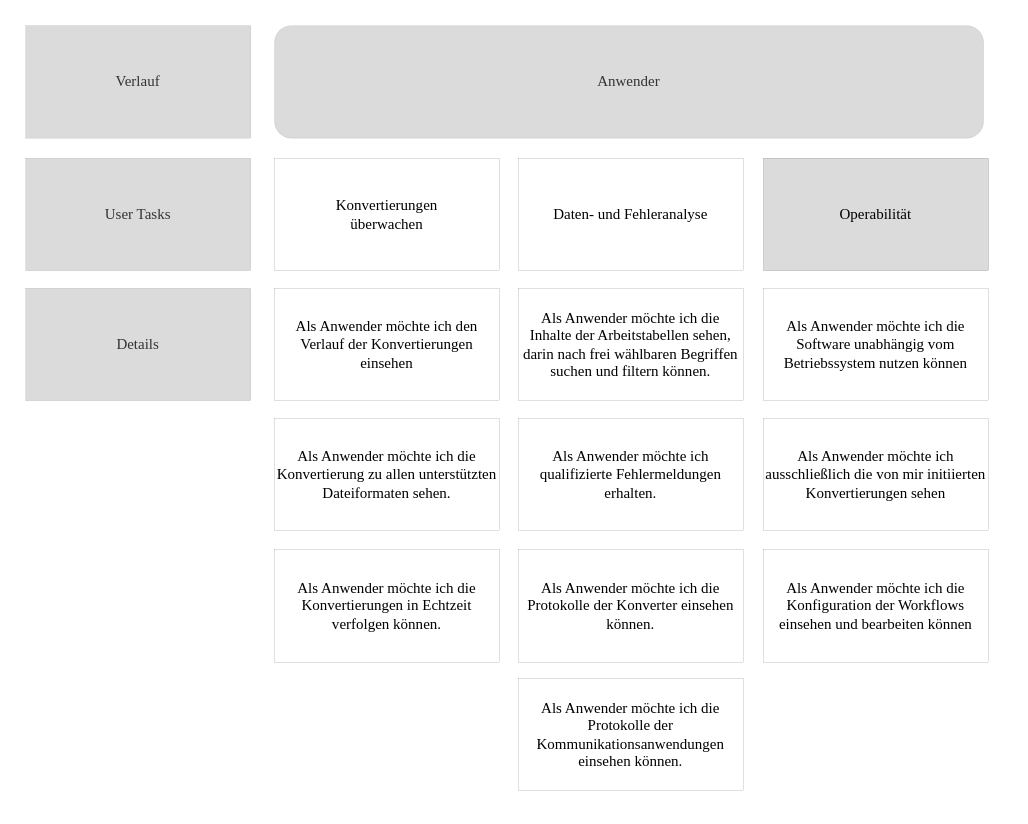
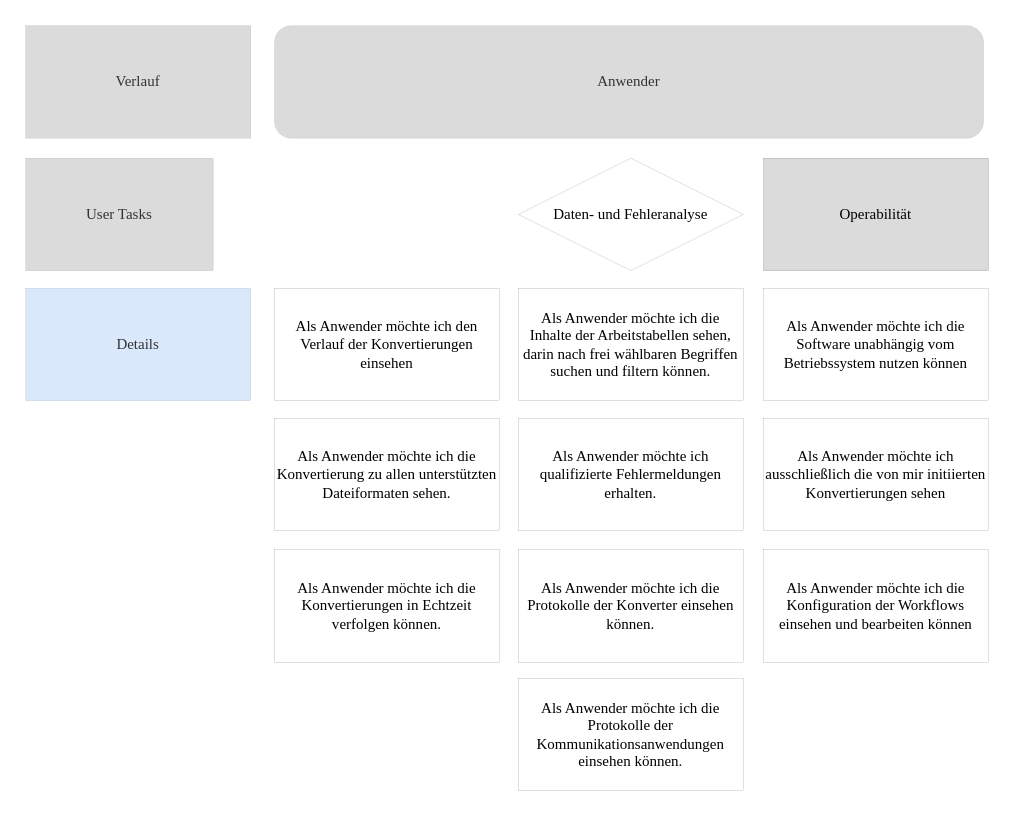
- <mxCell id="3" value="User Tasks" style="rounded=0;whiteSpace=wrap;html=1;fontFamily=Times New Roman;fillColor=#DBDBDB;fontColor=#333333;strokeColor=#666666;fontSize=12;strokeWidth=0;" parent="1" vertex="1"><mxGeometry x="20" y="126" width="180" height="90" as="geometry" /></mxCell>
+ <mxCell id="3" value="User Tasks" style="rounded=0;whiteSpace=wrap;html=1;fontFamily=Times New Roman;fillColor=#DBDBDB;fontColor=#333333;strokeColor=#666666;fontSize=12;strokeWidth=0;" parent="1" vertex="1"><mxGeometry x="20" y="126" width="150" height="90" as="geometry" /></mxCell>
- <mxCell id="6" value="&lt;p style=&quot;font-size: 12px;&quot;&gt;Konvertierungen&lt;br style=&quot;font-size: 12px;&quot;&gt;&lt;span style=&quot;font-size: 12px;&quot;&gt;überwachen&lt;/span&gt;&lt;/p&gt;" style="rounded=0;whiteSpace=wrap;html=1;fontFamily=Times New Roman;fontSize=12;strokeWidth=0;" parent="1" vertex="1"><mxGeometry x="219" y="126" width="180" height="90" as="geometry" /></mxCell>
- <mxCell id="7" value="&lt;p style=&quot;font-size: 12px;&quot;&gt;Daten- und Fehleranalyse&lt;br style=&quot;font-size: 12px;&quot;&gt;&lt;/p&gt;" style="rounded=0;whiteSpace=wrap;html=1;fontFamily=Times New Roman;fontSize=12;strokeWidth=0;" parent="1" vertex="1"><mxGeometry x="414" y="126" width="180" height="90" as="geometry" /></mxCell>
+ <mxCell id="7" value="&lt;p style=&quot;font-size: 12px;&quot;&gt;Daten- und Fehleranalyse&lt;br style=&quot;font-size: 12px;&quot;&gt;&lt;/p&gt;" style="rhombus;whiteSpace=wrap;html=1;fontFamily=Times New Roman;fontSize=12;strokeWidth=0;" parent="1" vertex="1"><mxGeometry x="414" y="126" width="180" height="90" as="geometry" /></mxCell>
- <mxCell id="4" value="Details" style="rounded=0;whiteSpace=wrap;html=1;fontFamily=Times New Roman;fillColor=#DBDBDB;fontColor=#333333;strokeColor=#666666;fontSize=12;strokeWidth=0;" parent="1" vertex="1"><mxGeometry x="20" y="230" width="180" height="90" as="geometry" /></mxCell>
+ <mxCell id="4" value="Details" style="rounded=0;whiteSpace=wrap;html=1;fontFamily=Times New Roman;fillColor=#dae8fc;fontColor=#333333;strokeColor=#666666;fontSize=12;strokeWidth=0;" parent="1" vertex="1"><mxGeometry x="20" y="230" width="180" height="90" as="geometry" /></mxCell>
